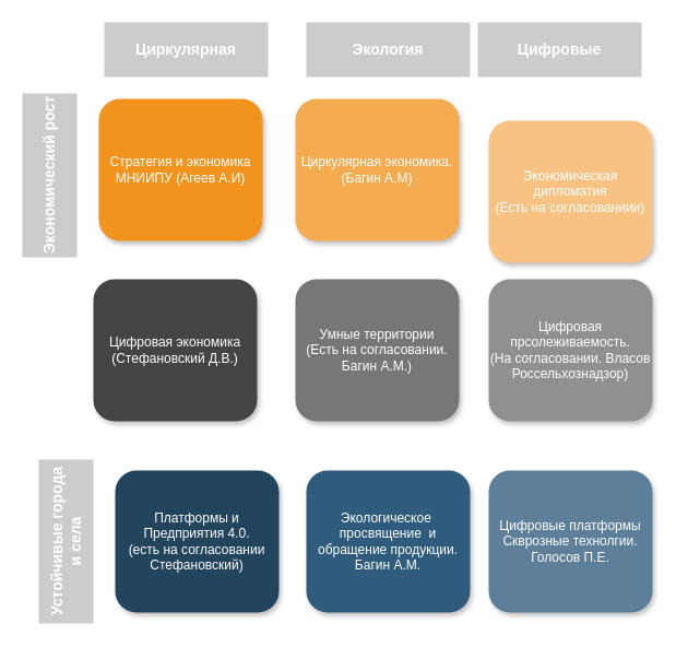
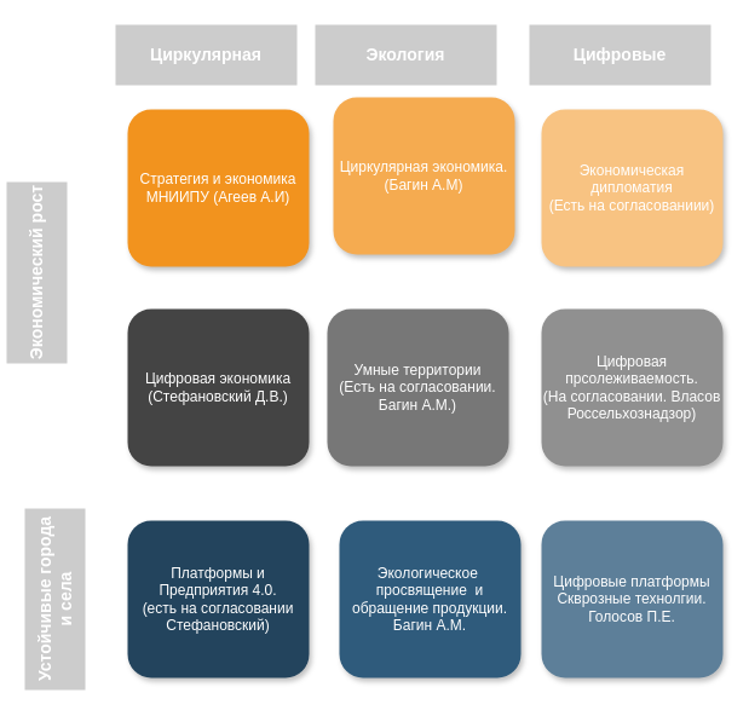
- <mxCell id="14" value="Экология" style="html=1;fillColor=#CCCCCC;strokeColor=none;shadow=0;fontSize=14;fontColor=#FFFFFF;align=center;fontStyle=1;whiteSpace=wrap;rounded=0;" vertex="1" parent="1"><mxGeometry x="280" y="20" width="150" height="50" as="geometry" /></mxCell>
+ <mxCell id="14" value="Экология" style="html=1;fillColor=#CCCCCC;strokeColor=none;shadow=0;fontSize=14;fontColor=#FFFFFF;align=center;fontStyle=1;whiteSpace=wrap;rounded=0;" vertex="1" parent="1"><mxGeometry x="260" y="20" width="150" height="50" as="geometry" /></mxCell>
- <mxCell id="2" value="&lt;div&gt;Стратегия и экономика&lt;br&gt;&lt;/div&gt;&lt;div&gt;МНИИПУ (Агеев А.И)&lt;br&gt;&lt;/div&gt;" style="html=1;fillColor=#F2931E;strokeColor=none;shadow=1;fontSize=12;fontColor=#FFFFFF;align=center;fontStyle=0;whiteSpace=wrap;rounded=1;" vertex="1" parent="1"><mxGeometry x="90" y="90" width="150" height="130" as="geometry" /></mxCell>
+ <mxCell id="2" value="&lt;div&gt;Стратегия и экономика&lt;br&gt;&lt;/div&gt;&lt;div&gt;МНИИПУ (Агеев А.И)&lt;br&gt;&lt;/div&gt;" style="html=1;fillColor=#F2931E;strokeColor=none;shadow=1;fontSize=12;fontColor=#FFFFFF;align=center;fontStyle=0;whiteSpace=wrap;rounded=1;" vertex="1" parent="1"><mxGeometry x="105" y="90" width="150" height="130" as="geometry" /></mxCell>
- <mxCell id="3" value="&lt;div&gt;Циркулярная экономика.&lt;/div&gt;&lt;div&gt; (Багин А.М)&lt;/div&gt;" style="html=1;fillColor=#F5AB50;strokeColor=none;shadow=1;fontSize=12;fontColor=#FFFFFF;align=center;fontStyle=0;whiteSpace=wrap;rounded=1;" vertex="1" parent="1"><mxGeometry x="270" y="90" width="150" height="130" as="geometry" /></mxCell>
+ <mxCell id="3" value="&lt;div&gt;Циркулярная экономика.&lt;/div&gt;&lt;div&gt; (Багин А.М)&lt;/div&gt;" style="html=1;fillColor=#F5AB50;strokeColor=none;shadow=1;fontSize=12;fontColor=#FFFFFF;align=center;fontStyle=0;whiteSpace=wrap;rounded=1;" vertex="1" parent="1"><mxGeometry x="275" y="80" width="150" height="130" as="geometry" /></mxCell>
- <mxCell id="11" value="&lt;div&gt;Экономический рост&lt;/div&gt;" style="html=1;fillColor=#CCCCCC;strokeColor=none;shadow=0;fontSize=14;fontColor=#FFFFFF;align=center;fontStyle=1;whiteSpace=wrap;horizontal=0;rounded=0;" vertex="1" parent="1"><mxGeometry x="20" y="85" width="50" height="150" as="geometry" /></mxCell>
+ <mxCell id="11" value="&lt;div&gt;Экономический рост&lt;/div&gt;" style="html=1;fillColor=#CCCCCC;strokeColor=none;shadow=0;fontSize=14;fontColor=#FFFFFF;align=center;fontStyle=1;whiteSpace=wrap;horizontal=0;rounded=0;" vertex="1" parent="1"><mxGeometry x="5" y="150" width="50" height="150" as="geometry" /></mxCell>
- <mxCell id="4" value="&lt;div&gt;Экономическая дипломатия&lt;/div&gt;&lt;div&gt;(Есть на согласованиии)&lt;br&gt;&lt;/div&gt;" style="html=1;fillColor=#F8C382;strokeColor=none;shadow=1;fontSize=12;fontColor=#FFFFFF;align=center;fontStyle=0;whiteSpace=wrap;rounded=1;" vertex="1" parent="1"><mxGeometry x="447" y="110" width="150" height="130" as="geometry" /></mxCell>
+ <mxCell id="4" value="&lt;div&gt;Экономическая дипломатия&lt;/div&gt;&lt;div&gt;(Есть на согласованиии)&lt;br&gt;&lt;/div&gt;" style="html=1;fillColor=#F8C382;strokeColor=none;shadow=1;fontSize=12;fontColor=#FFFFFF;align=center;fontStyle=0;whiteSpace=wrap;rounded=1;" vertex="1" parent="1"><mxGeometry x="447" y="90" width="150" height="130" as="geometry" /></mxCell>
- <mxCell id="5" value="&lt;div&gt;Цифровая экономика&lt;/div&gt;&lt;div&gt;(Стефановский Д.В.)&lt;/div&gt;" style="html=1;fillColor=#444444;strokeColor=none;shadow=1;fontSize=12;fontColor=#FFFFFF;align=center;fontStyle=0;whiteSpace=wrap;rounded=1;" vertex="1" parent="1"><mxGeometry x="85" y="255" width="150" height="130" as="geometry" /></mxCell>
+ <mxCell id="5" value="&lt;div&gt;Цифровая экономика&lt;/div&gt;&lt;div&gt;(Стефановский Д.В.)&lt;/div&gt;" style="html=1;fillColor=#444444;strokeColor=none;shadow=1;fontSize=12;fontColor=#FFFFFF;align=center;fontStyle=0;whiteSpace=wrap;rounded=1;" vertex="1" parent="1"><mxGeometry x="105" y="255" width="150" height="130" as="geometry" /></mxCell>
- <mxCell id="12" value="Устойчивые города и села" style="html=1;fillColor=#CCCCCC;strokeColor=none;shadow=0;fontSize=14;fontColor=#FFFFFF;align=center;fontStyle=1;whiteSpace=wrap;horizontal=0;rounded=0;" vertex="1" parent="1"><mxGeometry x="35" y="420" width="50" height="150" as="geometry" /></mxCell>
+ <mxCell id="12" value="Устойчивые города и села" style="html=1;fillColor=#CCCCCC;strokeColor=none;shadow=0;fontSize=14;fontColor=#FFFFFF;align=center;fontStyle=1;whiteSpace=wrap;horizontal=0;rounded=0;" vertex="1" parent="1"><mxGeometry x="20" y="420" width="50" height="150" as="geometry" /></mxCell>
